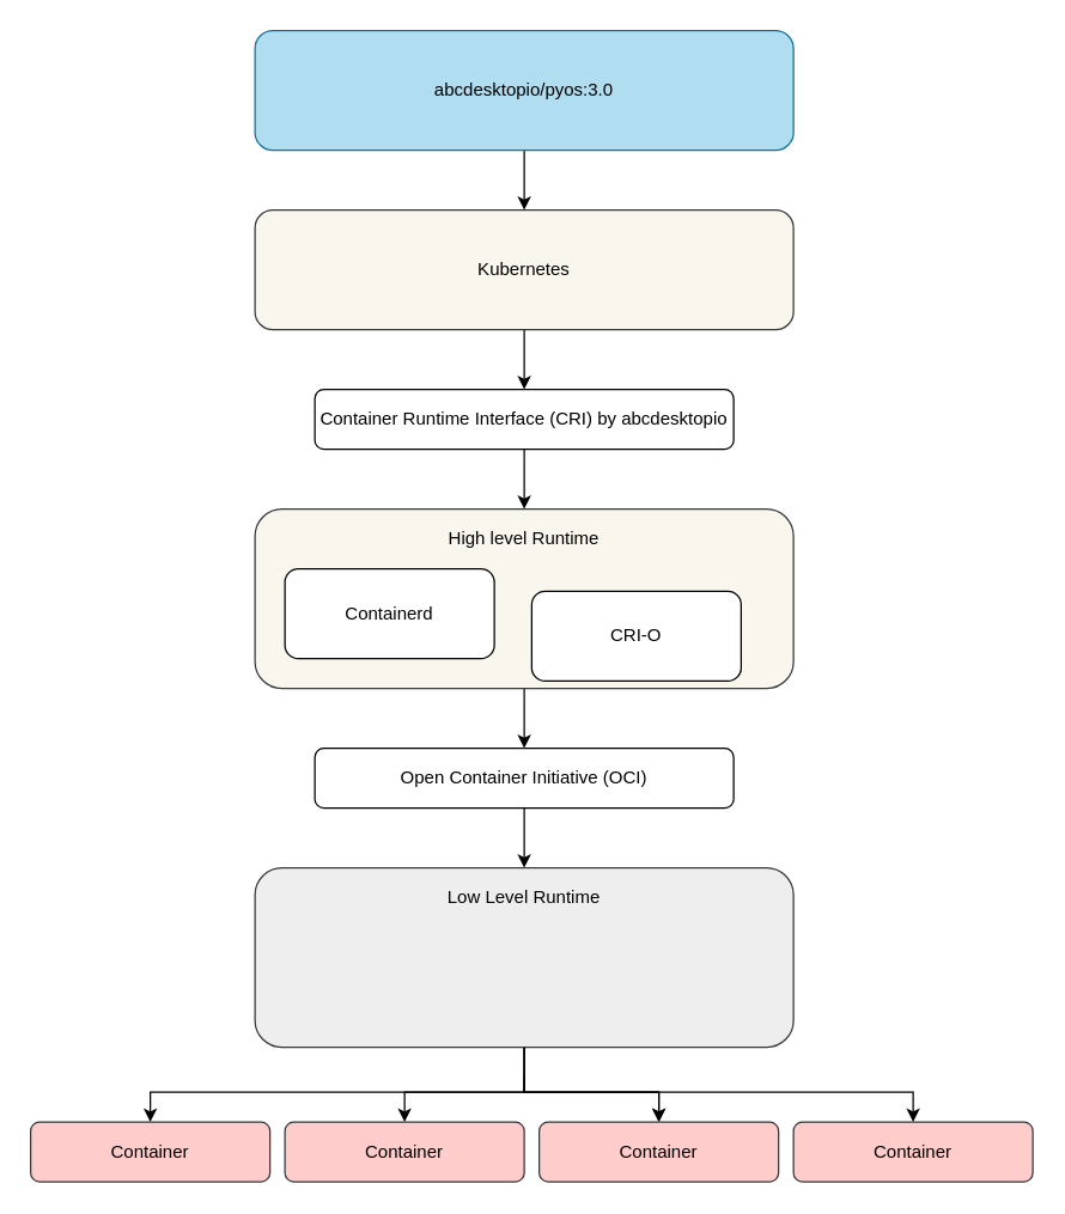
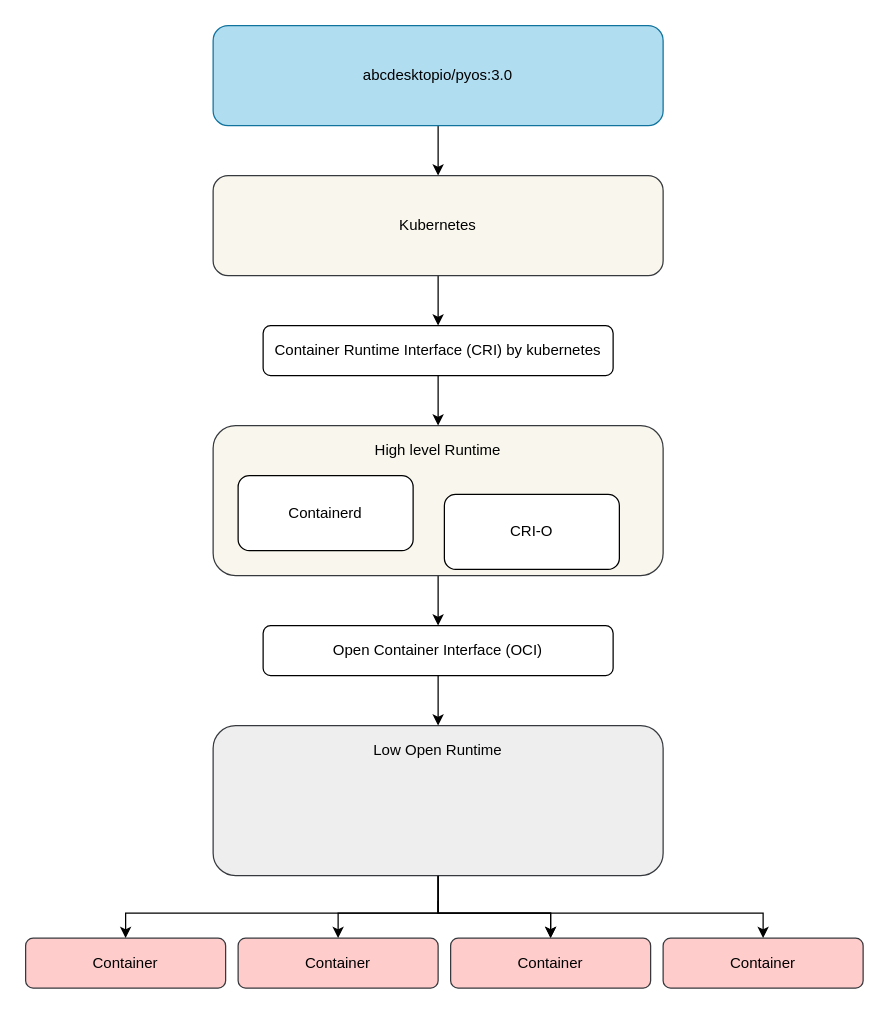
- <mxCell id="14" value="Container Runtime Interface (CRI) by abcdesktopio" style="rounded=1;whiteSpace=wrap;html=1;" vertex="1" parent="1"><mxGeometry x="210" y="260" width="280" height="40" as="geometry" /></mxCell>
+ <mxCell id="14" value="Container Runtime Interface (CRI) by kubernetes" style="rounded=1;whiteSpace=wrap;html=1;" vertex="1" parent="1"><mxGeometry x="210" y="260" width="280" height="40" as="geometry" /></mxCell>
- <mxCell id="12" value="Open Container Initiative (OCI)" style="rounded=1;whiteSpace=wrap;html=1;" vertex="1" parent="1"><mxGeometry x="210" y="500" width="280" height="40" as="geometry" /></mxCell>
+ <mxCell id="12" value="Open Container Interface (OCI)" style="rounded=1;whiteSpace=wrap;html=1;" vertex="1" parent="1"><mxGeometry x="210" y="500" width="280" height="40" as="geometry" /></mxCell>
- <mxCell id="20" value="Low Level Runtime" style="text;html=1;align=center;verticalAlign=middle;whiteSpace=wrap;rounded=0;" vertex="1" parent="1"><mxGeometry x="170" y="580" width="360" height="40" as="geometry" /></mxCell>
+ <mxCell id="20" value="Low Open Runtime" style="text;html=1;align=center;verticalAlign=middle;whiteSpace=wrap;rounded=0;" vertex="1" parent="1"><mxGeometry x="170" y="580" width="360" height="40" as="geometry" /></mxCell>
